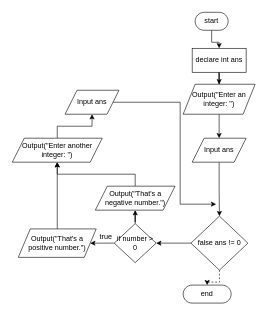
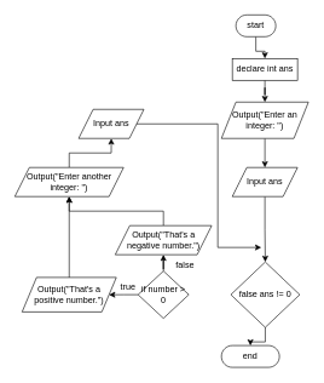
- <mxCell id="6" value="declare int ans" style="rounded=0;whiteSpace=wrap;html=1;" vertex="1" parent="1"><mxGeometry x="320" y="80" width="90" height="40" as="geometry" /></mxCell>
+ <mxCell id="6" value="declare int ans" style="rounded=0;whiteSpace=wrap;html=1;" vertex="1" parent="1"><mxGeometry x="320" y="80" width="90" height="30" as="geometry" /></mxCell>
+ <mxCell id="22" value="false" style="text;html=1;align=center;verticalAlign=middle;whiteSpace=wrap;rounded=0;" vertex="1" parent="1"><mxGeometry x="230" y="355.5" width="50" height="17" as="geometry" /></mxCell>
- <mxCell id="11" value="" style="edgeStyle=orthogonalEdgeStyle;rounded=0;orthogonalLoop=1;jettySize=auto;html=1;" edge="1" parent="1" source="12" target="15"><mxGeometry relative="1" as="geometry" /></mxCell>
- <mxCell id="16" style="edgeStyle=orthogonalEdgeStyle;rounded=0;orthogonalLoop=1;jettySize=auto;html=1;entryX=0.5;entryY=0.5;entryDx=0;entryDy=-15;entryPerimeter=0;dashed=1;" edge="1" parent="1" source="12" target="4"><mxGeometry relative="1" as="geometry" /></mxCell>
+ <mxCell id="16" style="edgeStyle=orthogonalEdgeStyle;rounded=0;orthogonalLoop=1;jettySize=auto;html=1;entryX=0.5;entryY=0.5;entryDx=0;entryDy=-15;entryPerimeter=0;" edge="1" parent="1" source="12" target="4"><mxGeometry relative="1" as="geometry" /></mxCell>
